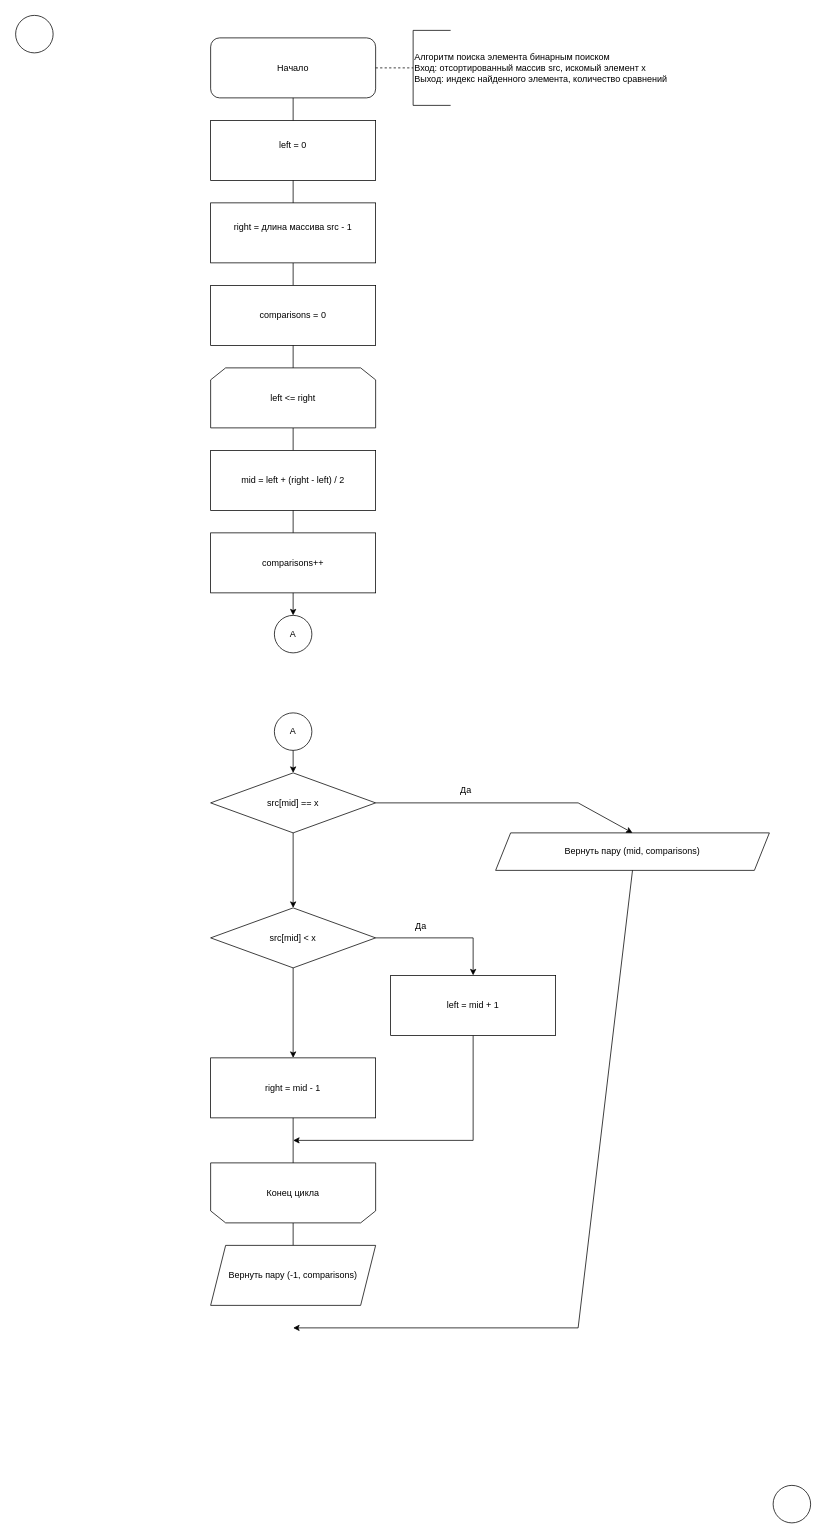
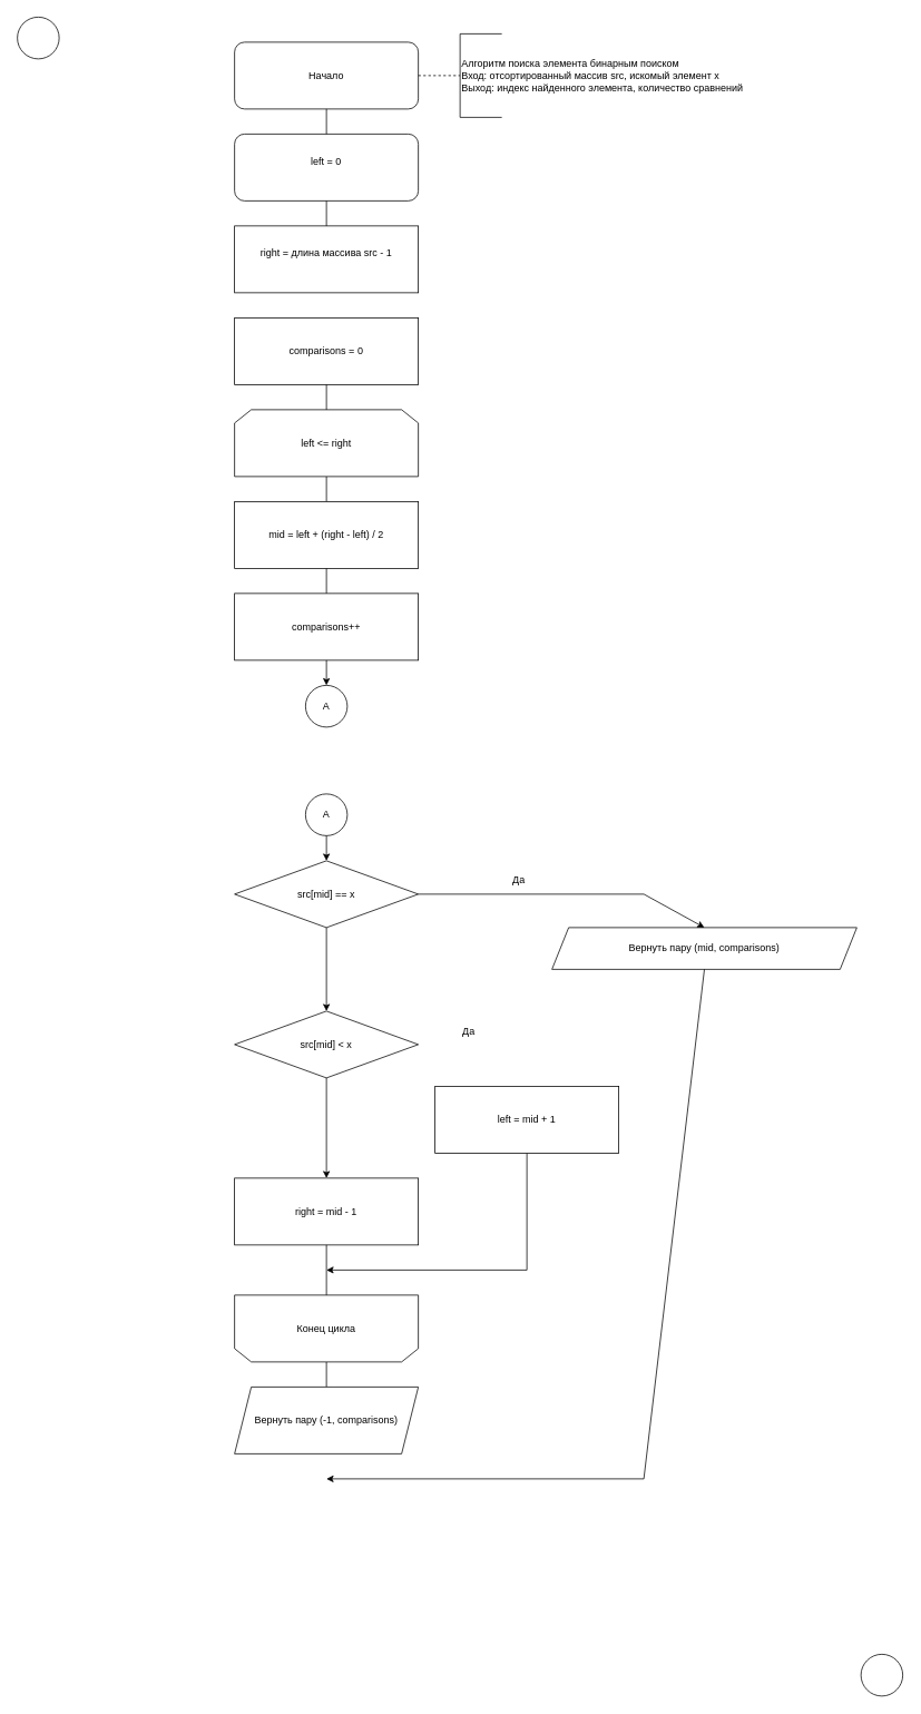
- <mxCell id="3" value="left = 0&lt;div&gt;&lt;br/&gt;&lt;/div&gt;" style="rounded=0;whiteSpace=wrap;html=1;" vertex="1" parent="1"><mxGeometry x="280" y="160" width="220" height="80" as="geometry" /></mxCell>
+ <mxCell id="3" value="left = 0&lt;div&gt;&lt;br/&gt;&lt;/div&gt;" style="whiteSpace=wrap;html=1;rounded=1;" vertex="1" parent="1"><mxGeometry x="280" y="160" width="220" height="80" as="geometry" /></mxCell>
- <mxCell id="9" value="" style="endArrow=none;html=1;rounded=0;exitX=0.5;exitY=0;exitDx=0;exitDy=0;entryX=0.5;entryY=1;entryDx=0;entryDy=0;" edge="1" parent="1" target="13" source="15"><mxGeometry width="50" height="50" relative="1" as="geometry"><mxPoint x="250" y="360" as="sourcePoint" /><mxPoint x="250" y="330" as="targetPoint" /><Array as="points" /></mxGeometry></mxCell>
- <mxCell id="29" value="" style="endArrow=classic;html=1;rounded=0;exitX=1;exitY=0.5;exitDx=0;exitDy=0;entryX=0.5;entryY=0;entryDx=0;entryDy=0;" edge="1" parent="1" source="28" target="32"><mxGeometry width="50" height="50" relative="1" as="geometry"><mxPoint x="500" y="1250" as="sourcePoint" /><mxPoint x="620" y="1290" as="targetPoint" /><Array as="points"><mxPoint x="630" y="1250" /></Array></mxGeometry></mxCell>
